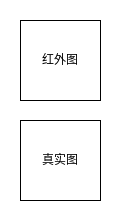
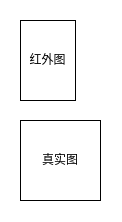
- <mxCell id="2" value="红外图" style="whiteSpace=wrap;html=1;aspect=fixed;" vertex="1" parent="1"><mxGeometry x="20" y="20" width="80" height="80" as="geometry" /></mxCell>
+ <mxCell id="2" value="红外图" style="whiteSpace=wrap;html=1;aspect=fixed;" vertex="1" parent="1"><mxGeometry x="20" y="20" width="55" height="80" as="geometry" /></mxCell>
